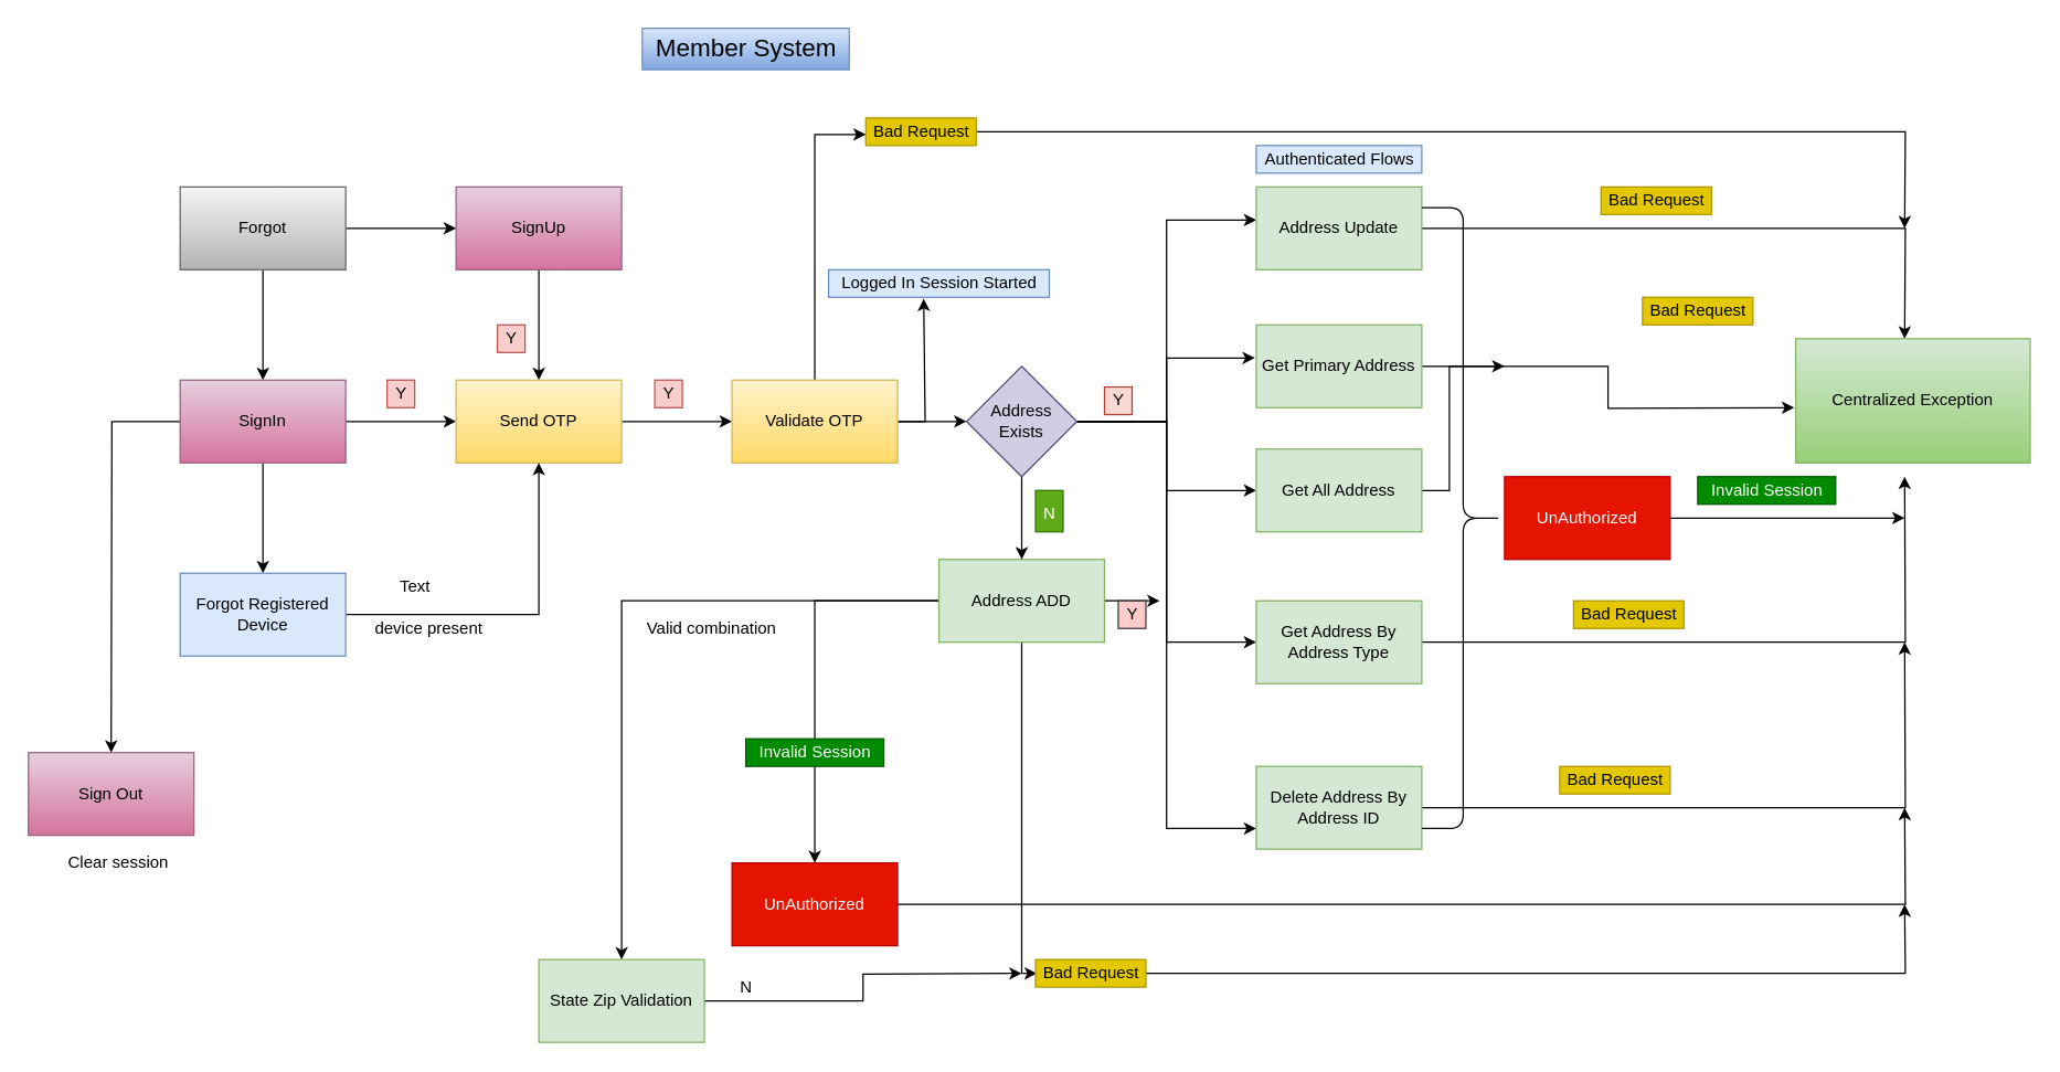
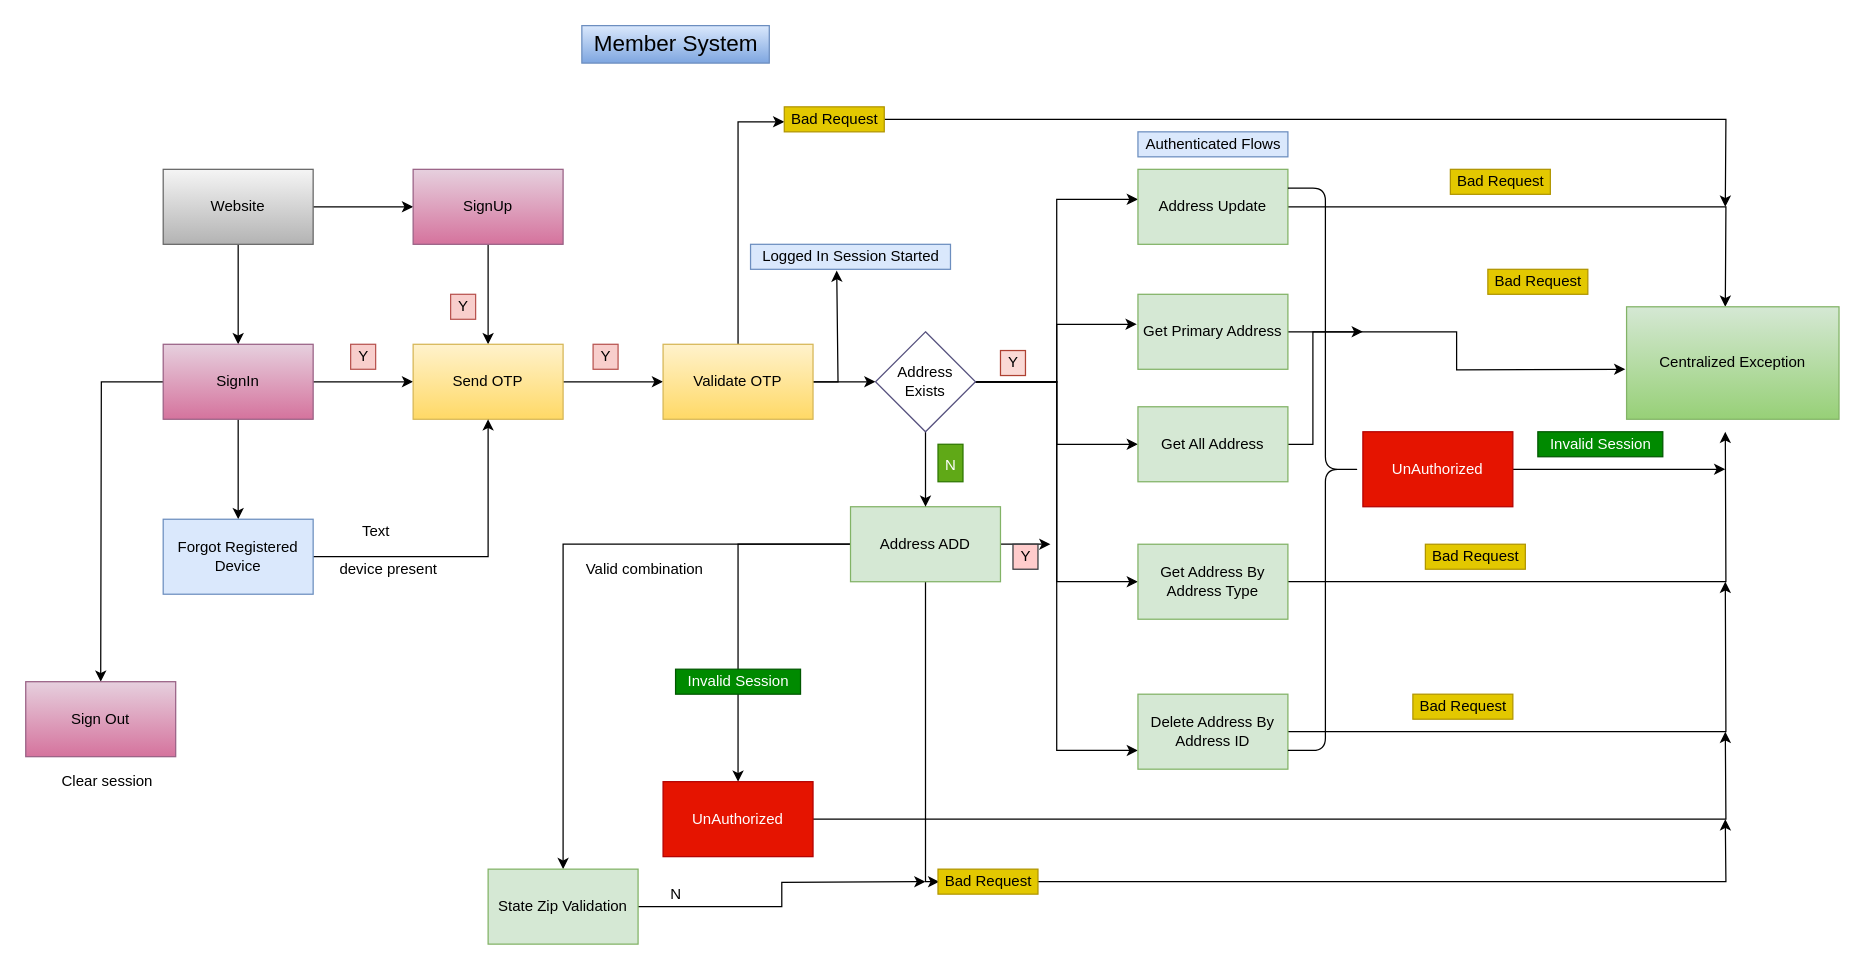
- <mxCell id="4" value="Forgot" style="rounded=0;whiteSpace=wrap;html=1;gradientColor=#b3b3b3;fillColor=#f5f5f5;strokeColor=#666666;" parent="1" vertex="1"><mxGeometry x="130" y="135" width="120" height="60" as="geometry" /></mxCell>
+ <mxCell id="4" value="Website" style="rounded=0;whiteSpace=wrap;html=1;gradientColor=#b3b3b3;fillColor=#f5f5f5;strokeColor=#666666;" parent="1" vertex="1"><mxGeometry x="130" y="135" width="120" height="60" as="geometry" /></mxCell>
- <mxCell id="35" value="Address Exists" style="rhombus;whiteSpace=wrap;html=1;fillColor=#d0cee2;strokeColor=#56517e;" parent="1" vertex="1"><mxGeometry x="700" y="265" width="80" height="80" as="geometry" /></mxCell>
+ <mxCell id="35" value="Address Exists" style="rhombus;whiteSpace=wrap;html=1;fillColor=#ffffff;strokeColor=#56517e;" parent="1" vertex="1"><mxGeometry x="700" y="265" width="80" height="80" as="geometry" /></mxCell>
